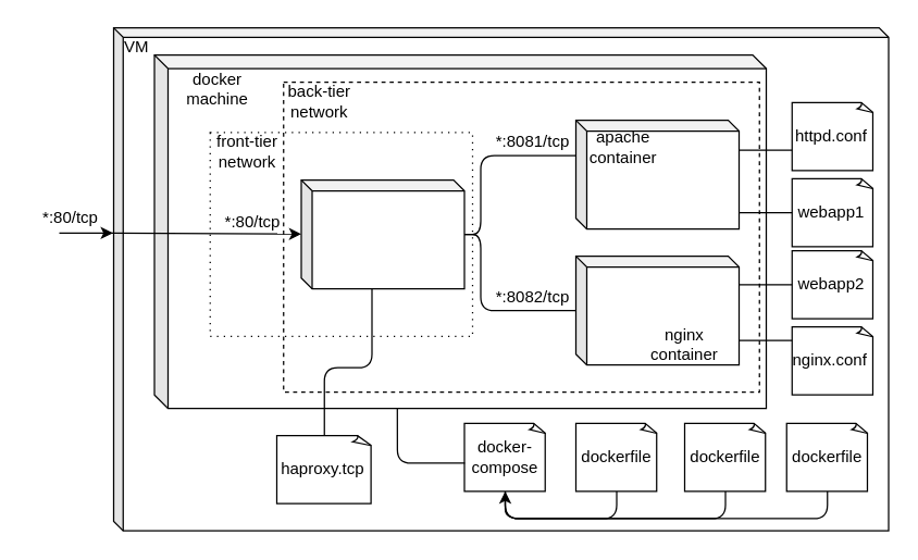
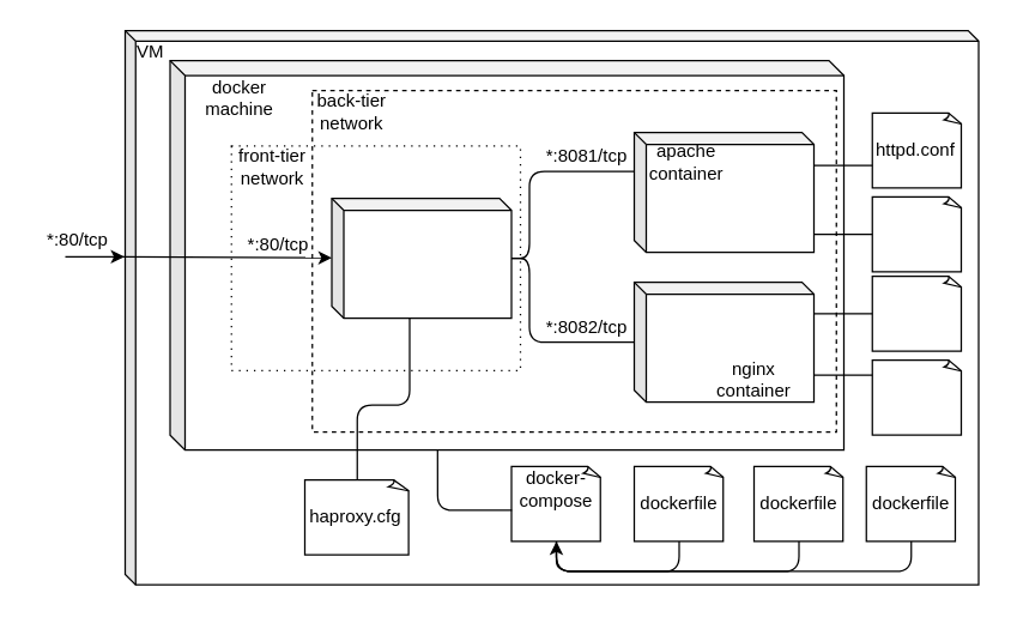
- <mxCell id="32" value="webapp1" style="text;html=1;strokeColor=none;fillColor=none;align=center;verticalAlign=middle;whiteSpace=wrap;rounded=0;" vertex="1" parent="1"><mxGeometry x="586" y="146" width="50" height="20" as="geometry" /></mxCell>
- <mxCell id="34" value="webapp2" style="text;html=1;strokeColor=none;fillColor=none;align=center;verticalAlign=middle;whiteSpace=wrap;rounded=0;" vertex="1" parent="1"><mxGeometry x="586" y="199" width="50" height="20" as="geometry" /></mxCell>
- <mxCell id="30" value="nginx.conf" style="text;html=1;strokeColor=none;fillColor=none;align=center;verticalAlign=middle;whiteSpace=wrap;rounded=0;" vertex="1" parent="1"><mxGeometry x="585" y="255" width="50" height="20" as="geometry" /></mxCell>
- <mxCell id="21" value="docker-compose" style="text;html=1;strokeColor=none;fillColor=none;align=center;verticalAlign=middle;whiteSpace=wrap;rounded=0;" vertex="1" parent="1"><mxGeometry x="346" y="326" width="50" height="20" as="geometry" /></mxCell>
+ <mxCell id="21" value="docker-compose" style="text;html=1;strokeColor=none;fillColor=none;align=center;verticalAlign=middle;whiteSpace=wrap;rounded=0;" vertex="1" parent="1"><mxGeometry x="346" y="316" width="50" height="20" as="geometry" /></mxCell>
- <mxCell id="26" value="haproxy.tcp" style="text;html=1;strokeColor=none;fillColor=none;align=center;verticalAlign=middle;whiteSpace=wrap;rounded=0;" vertex="1" parent="1"><mxGeometry x="212" y="335" width="50" height="20" as="geometry" /></mxCell>
+ <mxCell id="26" value="haproxy.cfg" style="text;html=1;strokeColor=none;fillColor=none;align=center;verticalAlign=middle;whiteSpace=wrap;rounded=0;" vertex="1" parent="1"><mxGeometry x="212" y="335" width="50" height="20" as="geometry" /></mxCell>
